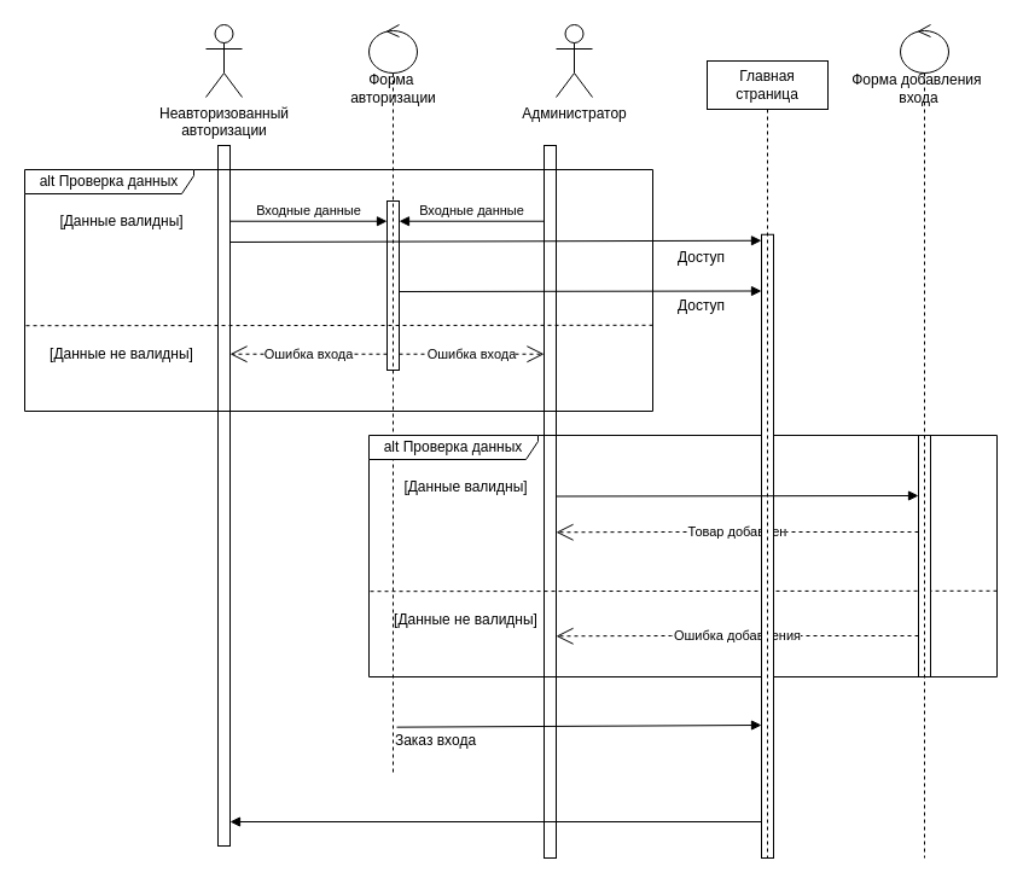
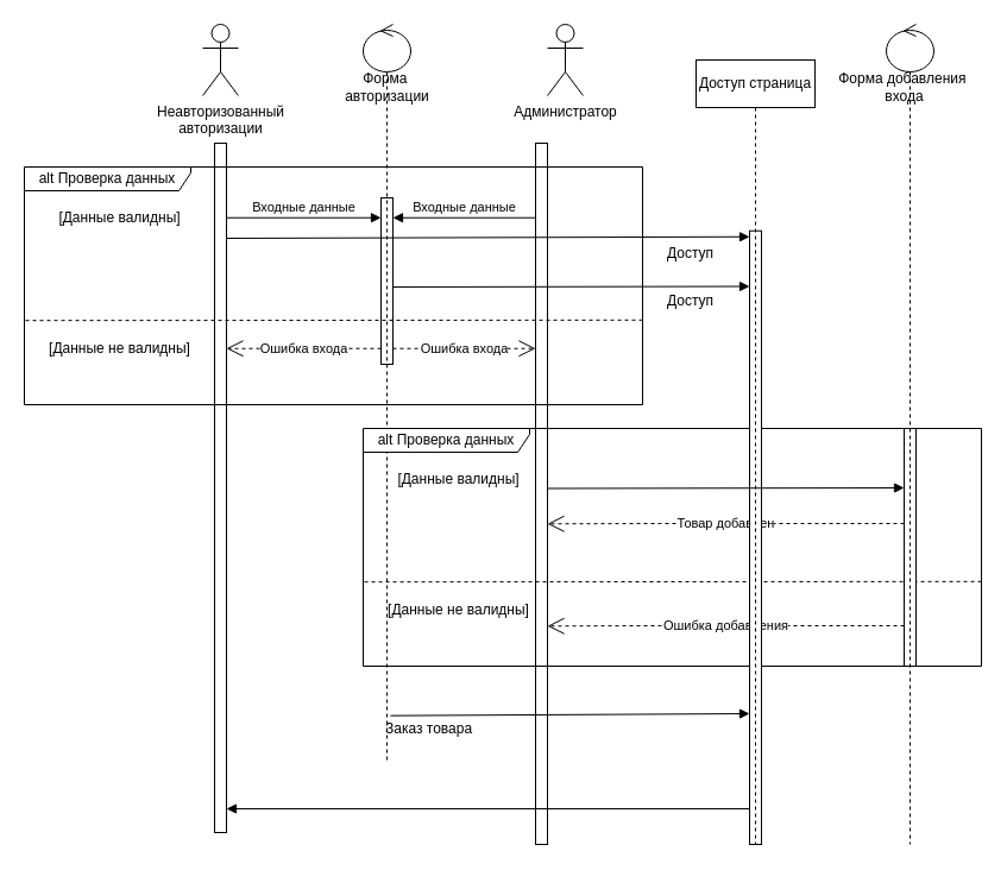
- <mxCell id="30" value="Главная страница" style="shape=umlLifeline;perimeter=lifelinePerimeter;whiteSpace=wrap;html=1;container=1;dropTarget=0;collapsible=0;recursiveResize=0;outlineConnect=0;portConstraint=eastwest;newEdgeStyle={&quot;curved&quot;:0,&quot;rounded&quot;:0};" parent="1" vertex="1"><mxGeometry x="585" y="50" width="100" height="660" as="geometry" /></mxCell>
+ <mxCell id="30" value="Доступ страница" style="shape=umlLifeline;perimeter=lifelinePerimeter;whiteSpace=wrap;html=1;container=1;dropTarget=0;collapsible=0;recursiveResize=0;outlineConnect=0;portConstraint=eastwest;newEdgeStyle={&quot;curved&quot;:0,&quot;rounded&quot;:0};" parent="1" vertex="1"><mxGeometry x="585" y="50" width="100" height="660" as="geometry" /></mxCell>
- <mxCell id="33" value="&lt;span style=&quot;font-weight: normal;&quot;&gt;Заказ входа&lt;/span&gt;" style="text;align=center;fontStyle=1;verticalAlign=middle;spacingLeft=3;spacingRight=3;strokeColor=none;rotatable=0;points=[[0,0.5],[1,0.5]];portConstraint=eastwest;html=1;" parent="1" vertex="1"><mxGeometry x="320" y="600" width="80" height="26" as="geometry" /></mxCell>
+ <mxCell id="33" value="&lt;span style=&quot;font-weight: normal;&quot;&gt;Заказ товара&lt;/span&gt;" style="text;align=center;fontStyle=1;verticalAlign=middle;spacingLeft=3;spacingRight=3;strokeColor=none;rotatable=0;points=[[0,0.5],[1,0.5]];portConstraint=eastwest;html=1;" parent="1" vertex="1"><mxGeometry x="320" y="600" width="80" height="26" as="geometry" /></mxCell>
